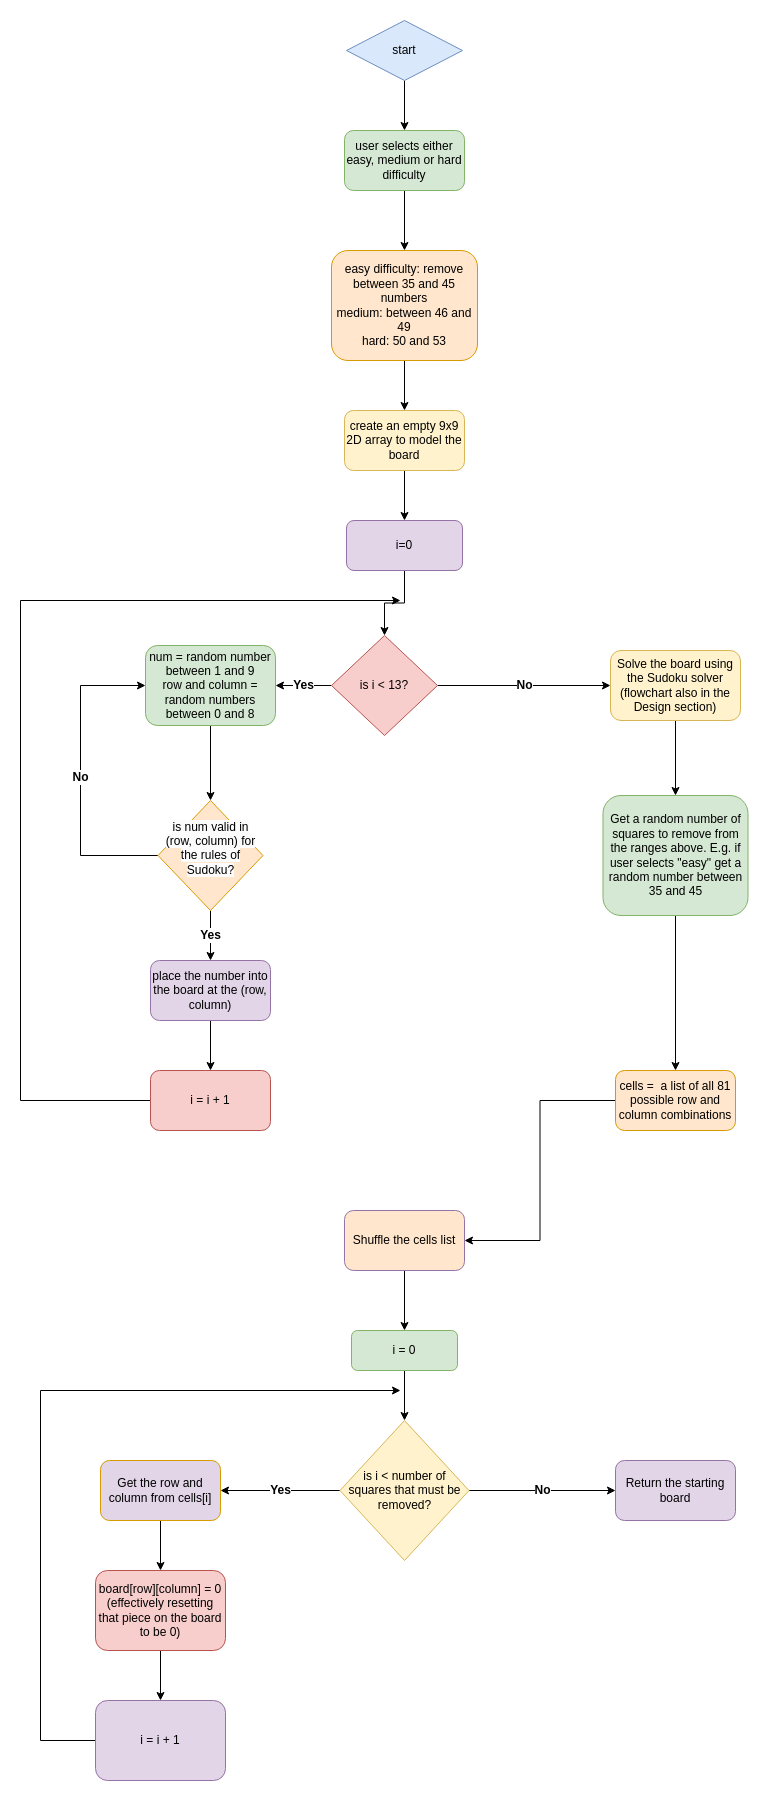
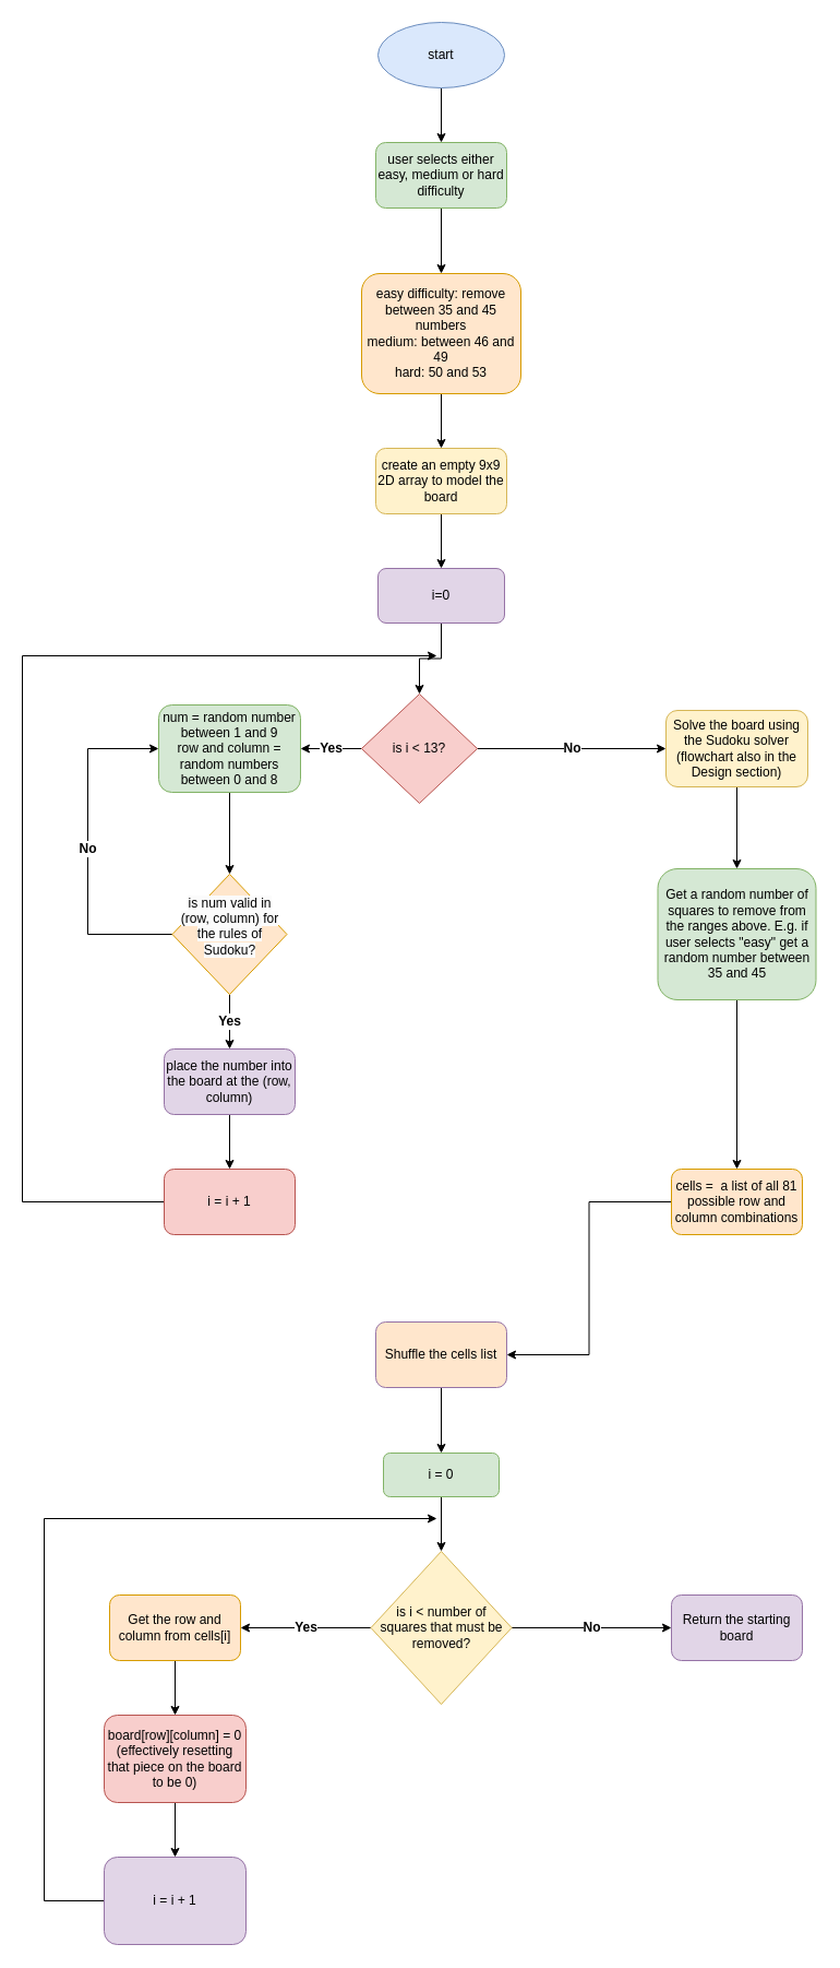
- <mxCell id="3" value="start" style="rhombus;whiteSpace=wrap;html=1;fillColor=#dae8fc;strokeColor=#6c8ebf;" vertex="1" parent="1"><mxGeometry x="346" y="20" width="116" height="60" as="geometry" /></mxCell>
+ <mxCell id="3" value="start" style="ellipse;whiteSpace=wrap;html=1;fillColor=#dae8fc;strokeColor=#6c8ebf;" vertex="1" parent="1"><mxGeometry x="346" y="20" width="116" height="60" as="geometry" /></mxCell>
- <mxCell id="38" value="Get the row and column from cells[i]" style="rounded=1;whiteSpace=wrap;html=1;fillColor=#e1d5e7;strokeColor=#d79b00;" vertex="1" parent="1"><mxGeometry x="100" y="1460" width="120" height="60" as="geometry" /></mxCell>
+ <mxCell id="38" value="Get the row and column from cells[i]" style="rounded=1;whiteSpace=wrap;html=1;fillColor=#ffe6cc;strokeColor=#d79b00;" vertex="1" parent="1"><mxGeometry x="100" y="1460" width="120" height="60" as="geometry" /></mxCell>
